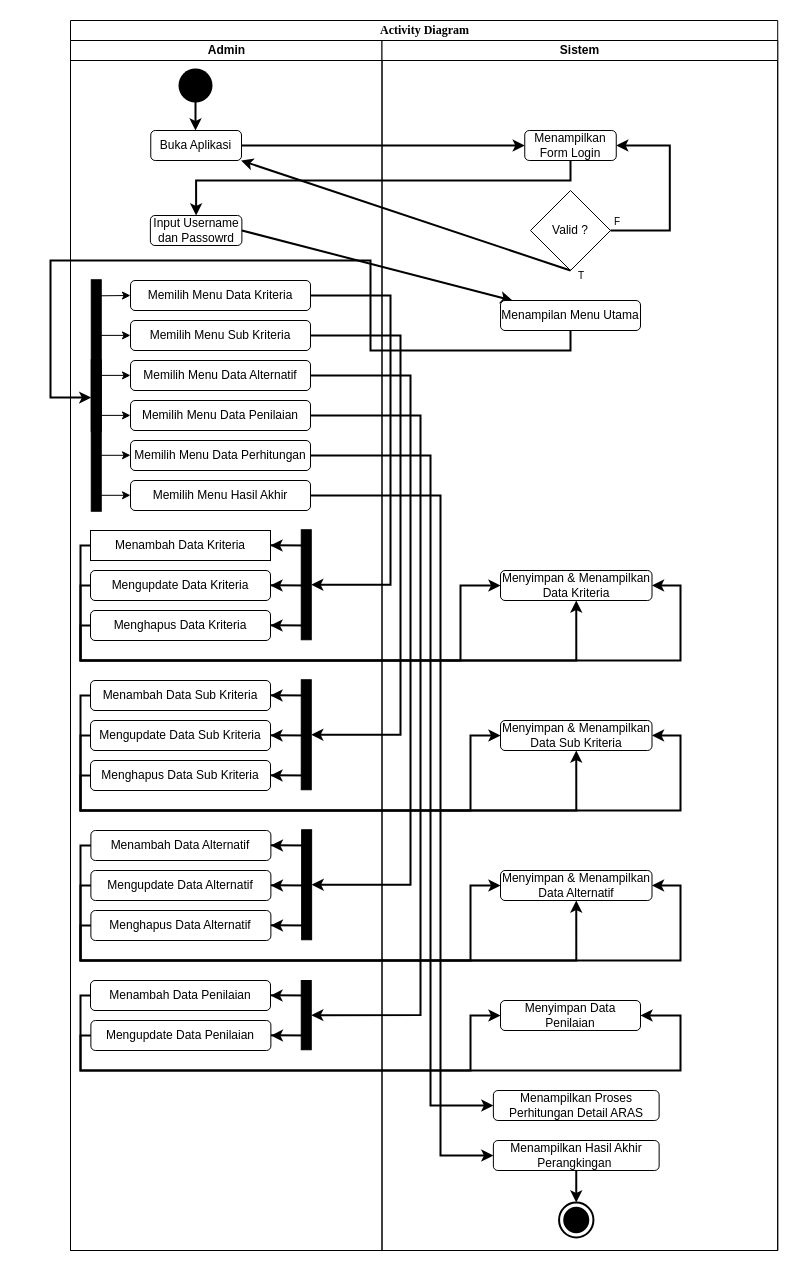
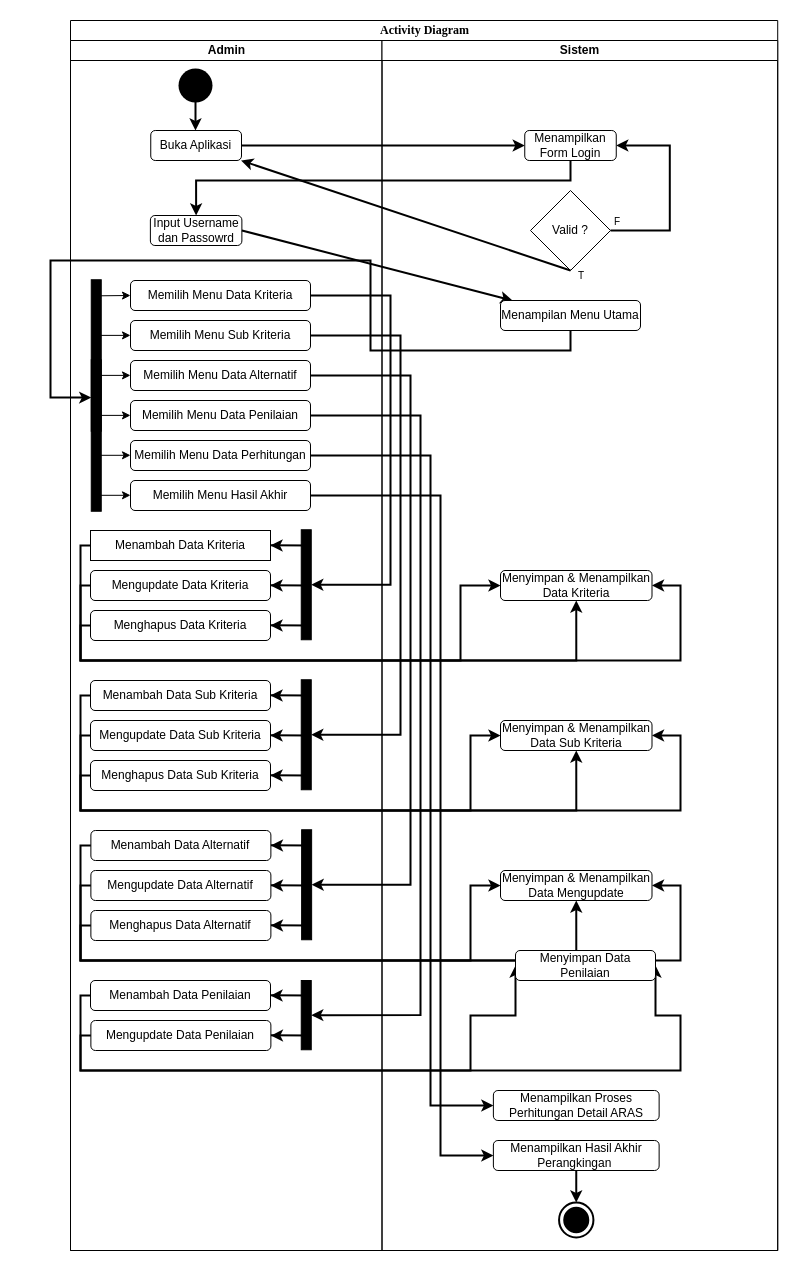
- <mxCell id="79" value="Menyimpan &amp;amp; Menampilkan Data Alternatif" style="rounded=1;whiteSpace=wrap;html=1;" vertex="1" parent="69"><mxGeometry x="118.5" y="830" width="151.5" height="30" as="geometry" /></mxCell>
+ <mxCell id="79" value="Menyimpan &amp;amp; Menampilkan Data Mengupdate" style="rounded=1;whiteSpace=wrap;html=1;" vertex="1" parent="69"><mxGeometry x="118.5" y="830" width="151.5" height="30" as="geometry" /></mxCell>
- <mxCell id="80" value="Menyimpan Data Penilaian" style="rounded=1;whiteSpace=wrap;html=1;" vertex="1" parent="69"><mxGeometry x="118.5" y="960" width="140" height="30" as="geometry" /></mxCell>
+ <mxCell id="80" value="Menyimpan Data Penilaian" style="rounded=1;whiteSpace=wrap;html=1;" vertex="1" parent="69"><mxGeometry x="133.5" y="910" width="140" height="30" as="geometry" /></mxCell>
